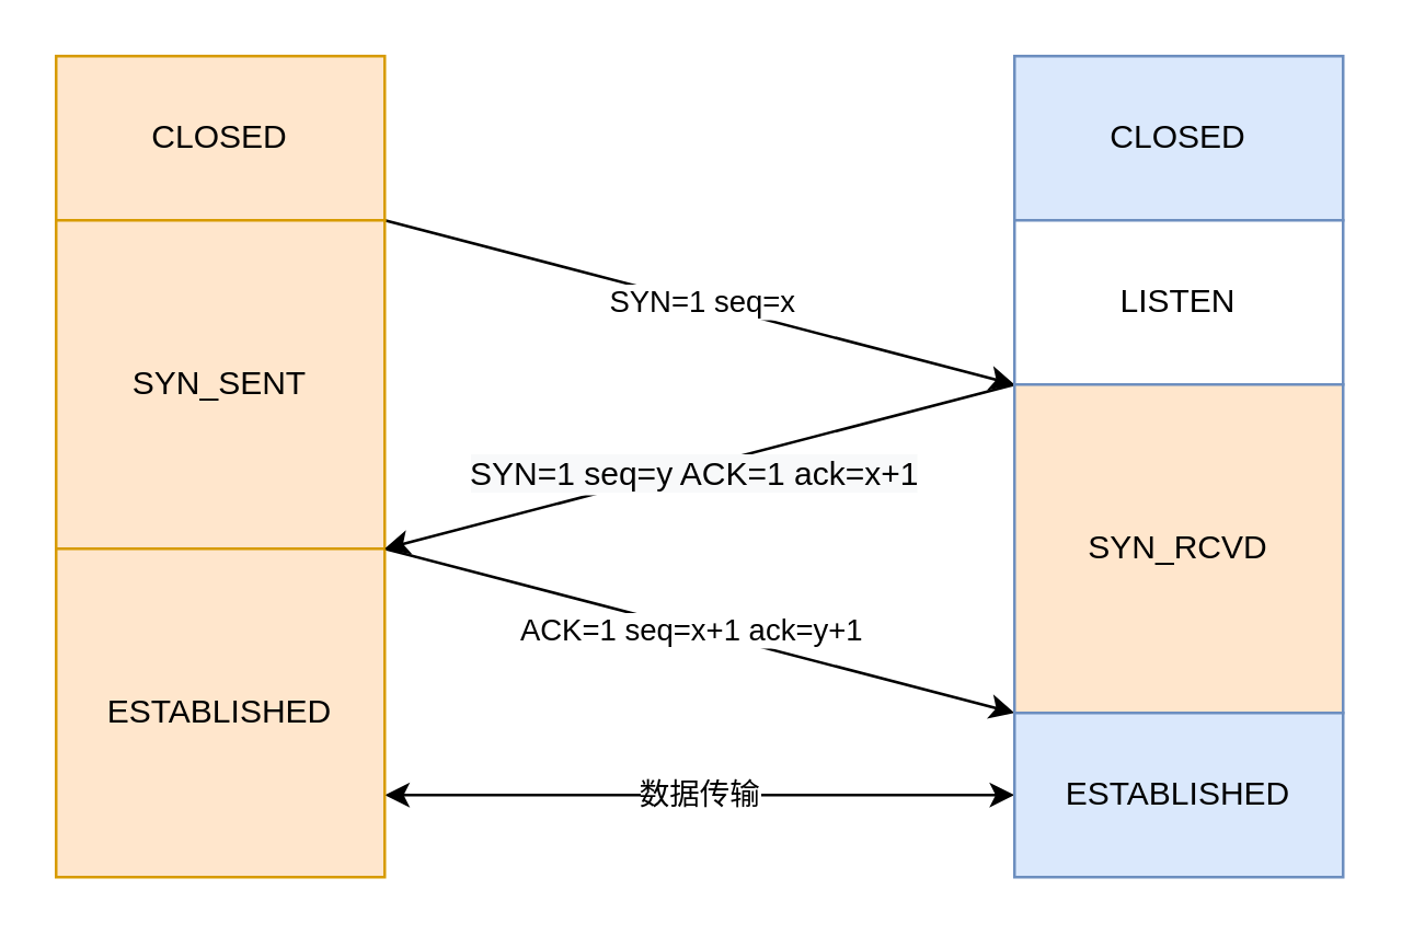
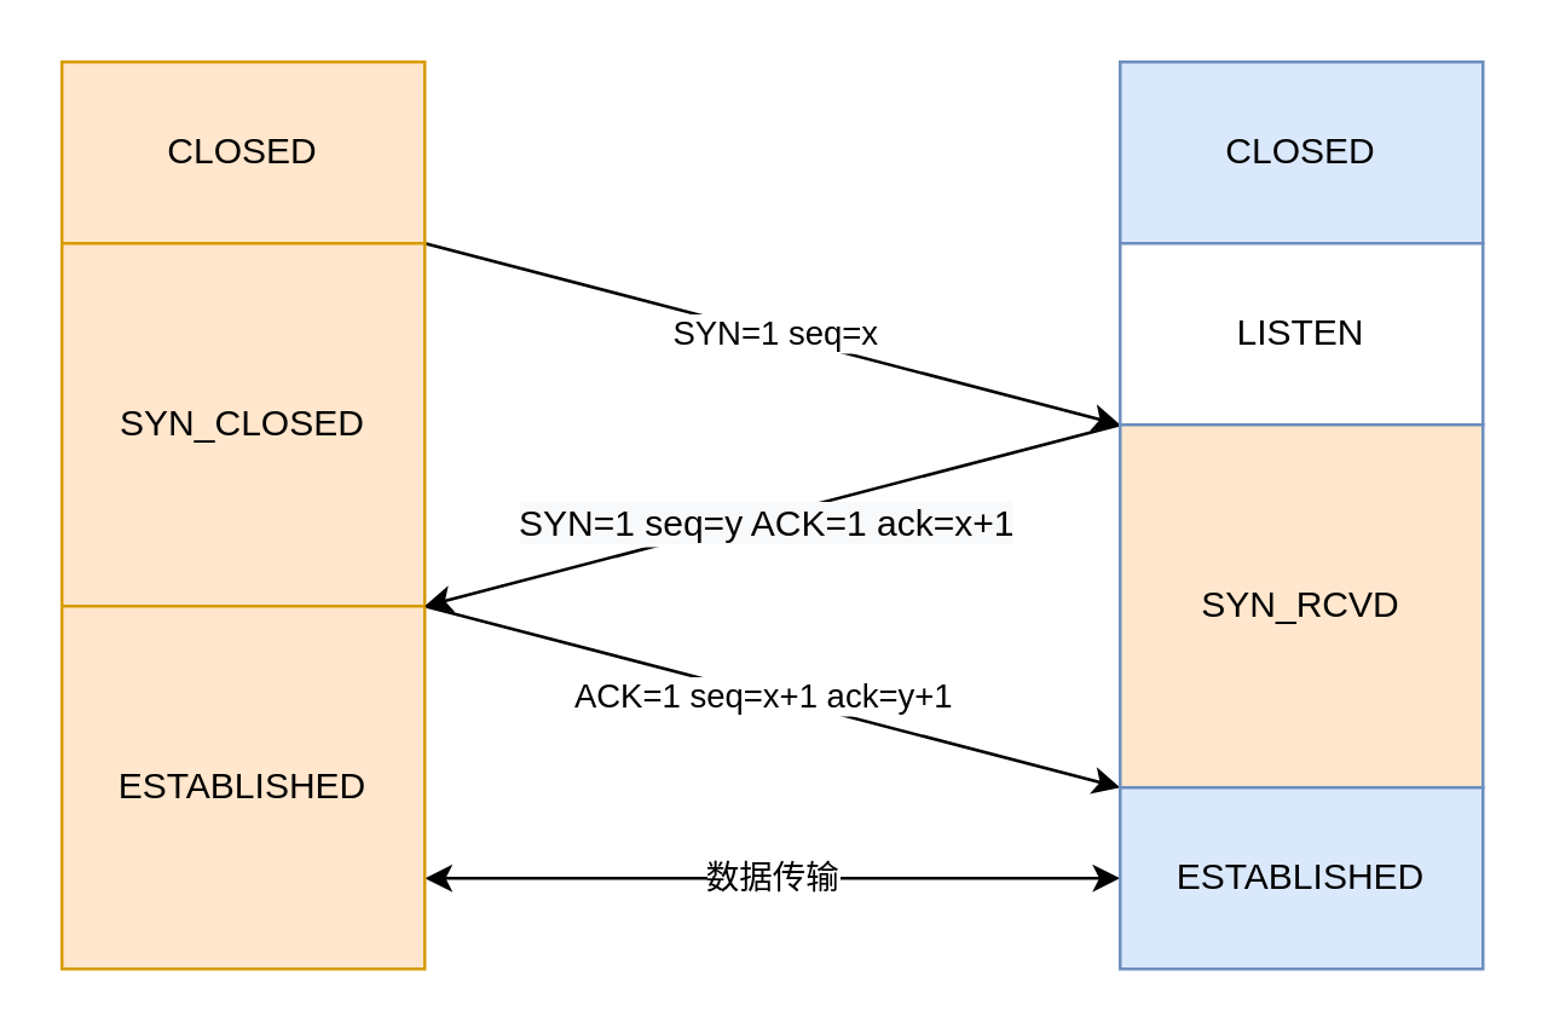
- <mxCell id="5" value="SYN_SENT" style="rounded=0;whiteSpace=wrap;html=1;fillColor=#ffe6cc;strokeColor=#d79b00;" vertex="1" parent="1"><mxGeometry x="20" y="80" width="120" height="120" as="geometry" /></mxCell>
+ <mxCell id="5" value="SYN_CLOSED" style="rounded=0;whiteSpace=wrap;html=1;fillColor=#ffe6cc;strokeColor=#d79b00;" vertex="1" parent="1"><mxGeometry x="20" y="80" width="120" height="120" as="geometry" /></mxCell>
